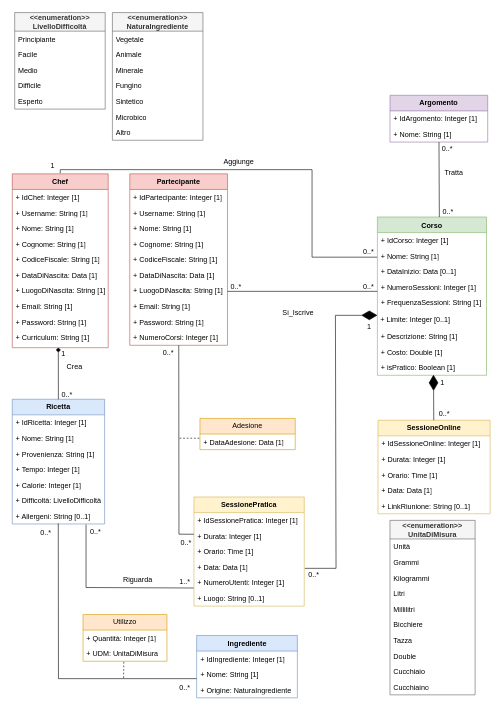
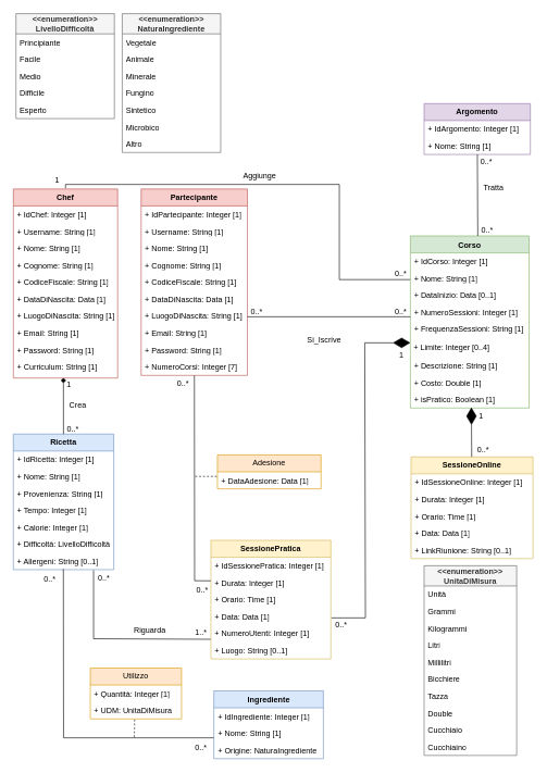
- <mxCell id="49" value="&amp;nbsp;+ Limite: Integer [0..1]" style="text;html=1;align=left;verticalAlign=middle;whiteSpace=wrap;rounded=0;" parent="43" vertex="1"><mxGeometry y="156" width="182" height="30" as="geometry" /></mxCell>
+ <mxCell id="49" value="&amp;nbsp;+ Limite: Integer [0..4]" style="text;html=1;align=left;verticalAlign=middle;whiteSpace=wrap;rounded=0;" parent="43" vertex="1"><mxGeometry y="156" width="182" height="30" as="geometry" /></mxCell>
- <mxCell id="88" value="+ NumeroCorsi: Integer [1]" style="text;strokeColor=none;fillColor=none;align=left;verticalAlign=top;spacingLeft=4;spacingRight=4;overflow=hidden;rotatable=0;points=[[0,0.5],[1,0.5]];portConstraint=eastwest;whiteSpace=wrap;html=1;" parent="78" vertex="1"><mxGeometry y="260" width="163" height="26" as="geometry" /></mxCell>
+ <mxCell id="88" value="+ NumeroCorsi: Integer [7]" style="text;strokeColor=none;fillColor=none;align=left;verticalAlign=top;spacingLeft=4;spacingRight=4;overflow=hidden;rotatable=0;points=[[0,0.5],[1,0.5]];portConstraint=eastwest;whiteSpace=wrap;html=1;" parent="78" vertex="1"><mxGeometry y="260" width="163" height="26" as="geometry" /></mxCell>
- <mxCell id="125" value="Crea" style="text;html=1;align=center;verticalAlign=middle;whiteSpace=wrap;rounded=0;" parent="1" vertex="1"><mxGeometry x="94" y="595.5" width="60" height="30" as="geometry" /></mxCell>
+ <mxCell id="125" value="Crea" style="text;html=1;align=center;verticalAlign=middle;whiteSpace=wrap;rounded=0;" parent="1" vertex="1"><mxGeometry x="89" y="605.5" width="60" height="30" as="geometry" /></mxCell>
